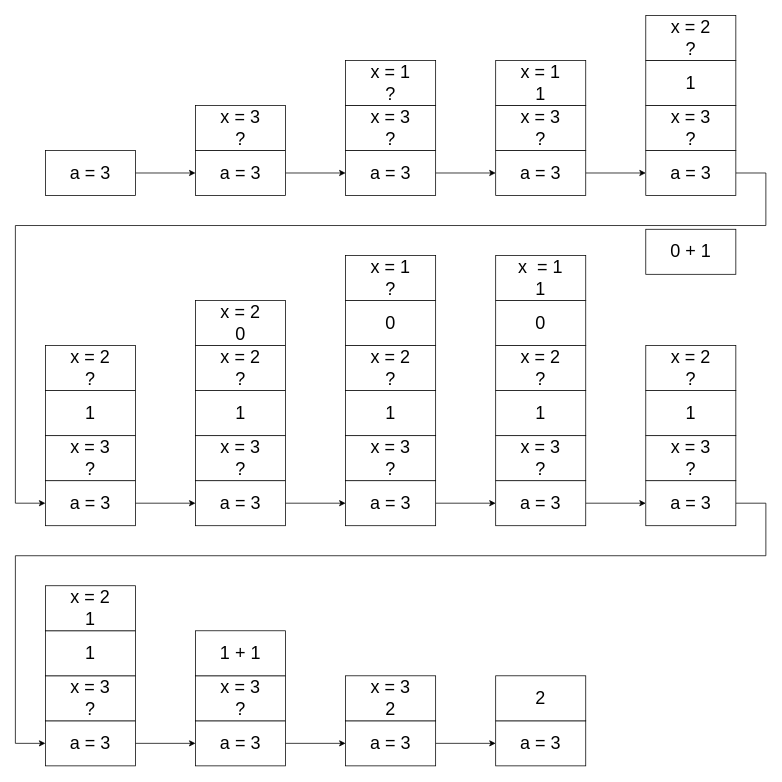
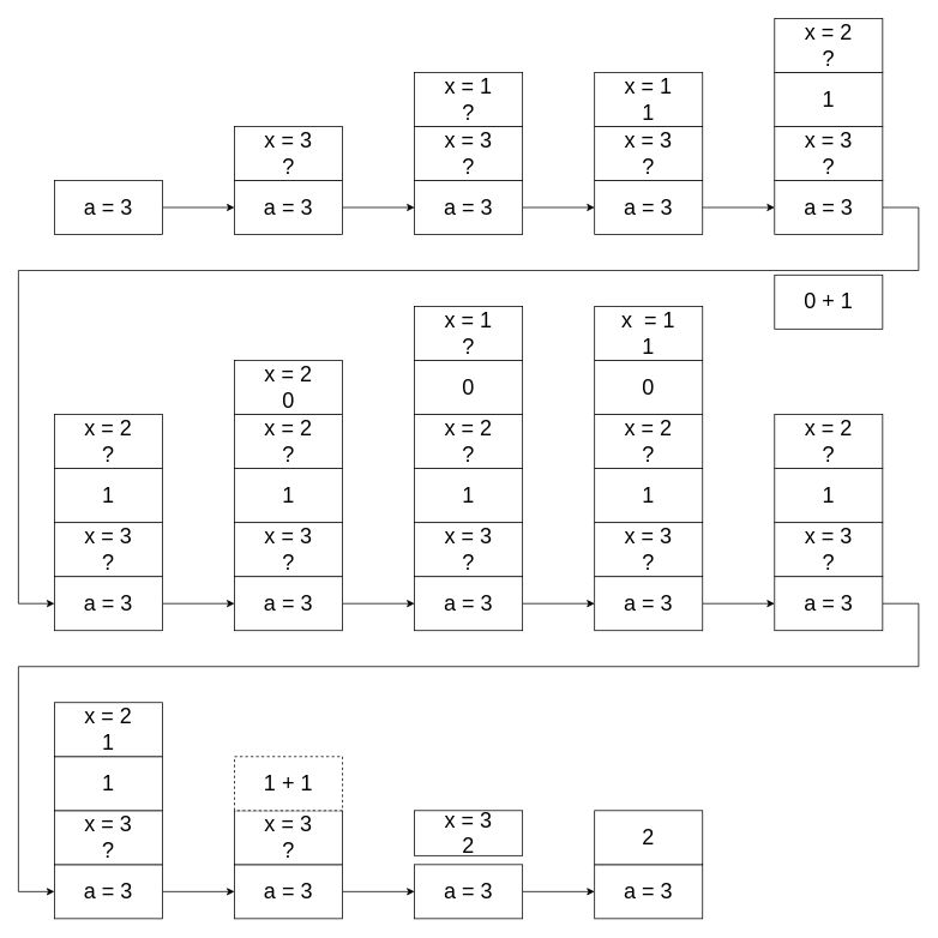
- <mxCell id="59" value="1 + 1" style="rounded=0;whiteSpace=wrap;html=1;fontSize=24;" vertex="1" parent="1"><mxGeometry x="260" y="840" width="120" height="60" as="geometry" /></mxCell>
+ <mxCell id="59" value="1 + 1" style="rounded=0;whiteSpace=wrap;html=1;fontSize=24;dashed=1;" vertex="1" parent="1"><mxGeometry x="260" y="840" width="120" height="60" as="geometry" /></mxCell>
- <mxCell id="62" value="x = 3&lt;br style=&quot;font-size: 24px;&quot;&gt;2" style="rounded=0;whiteSpace=wrap;html=1;fontSize=24;" vertex="1" parent="1"><mxGeometry x="460" y="900" width="120" height="60" as="geometry" /></mxCell>
+ <mxCell id="62" value="x = 3&lt;br style=&quot;font-size: 24px;&quot;&gt;2" style="rounded=0;whiteSpace=wrap;html=1;fontSize=24;" vertex="1" parent="1"><mxGeometry x="460" y="900" width="120" height="50" as="geometry" /></mxCell>
